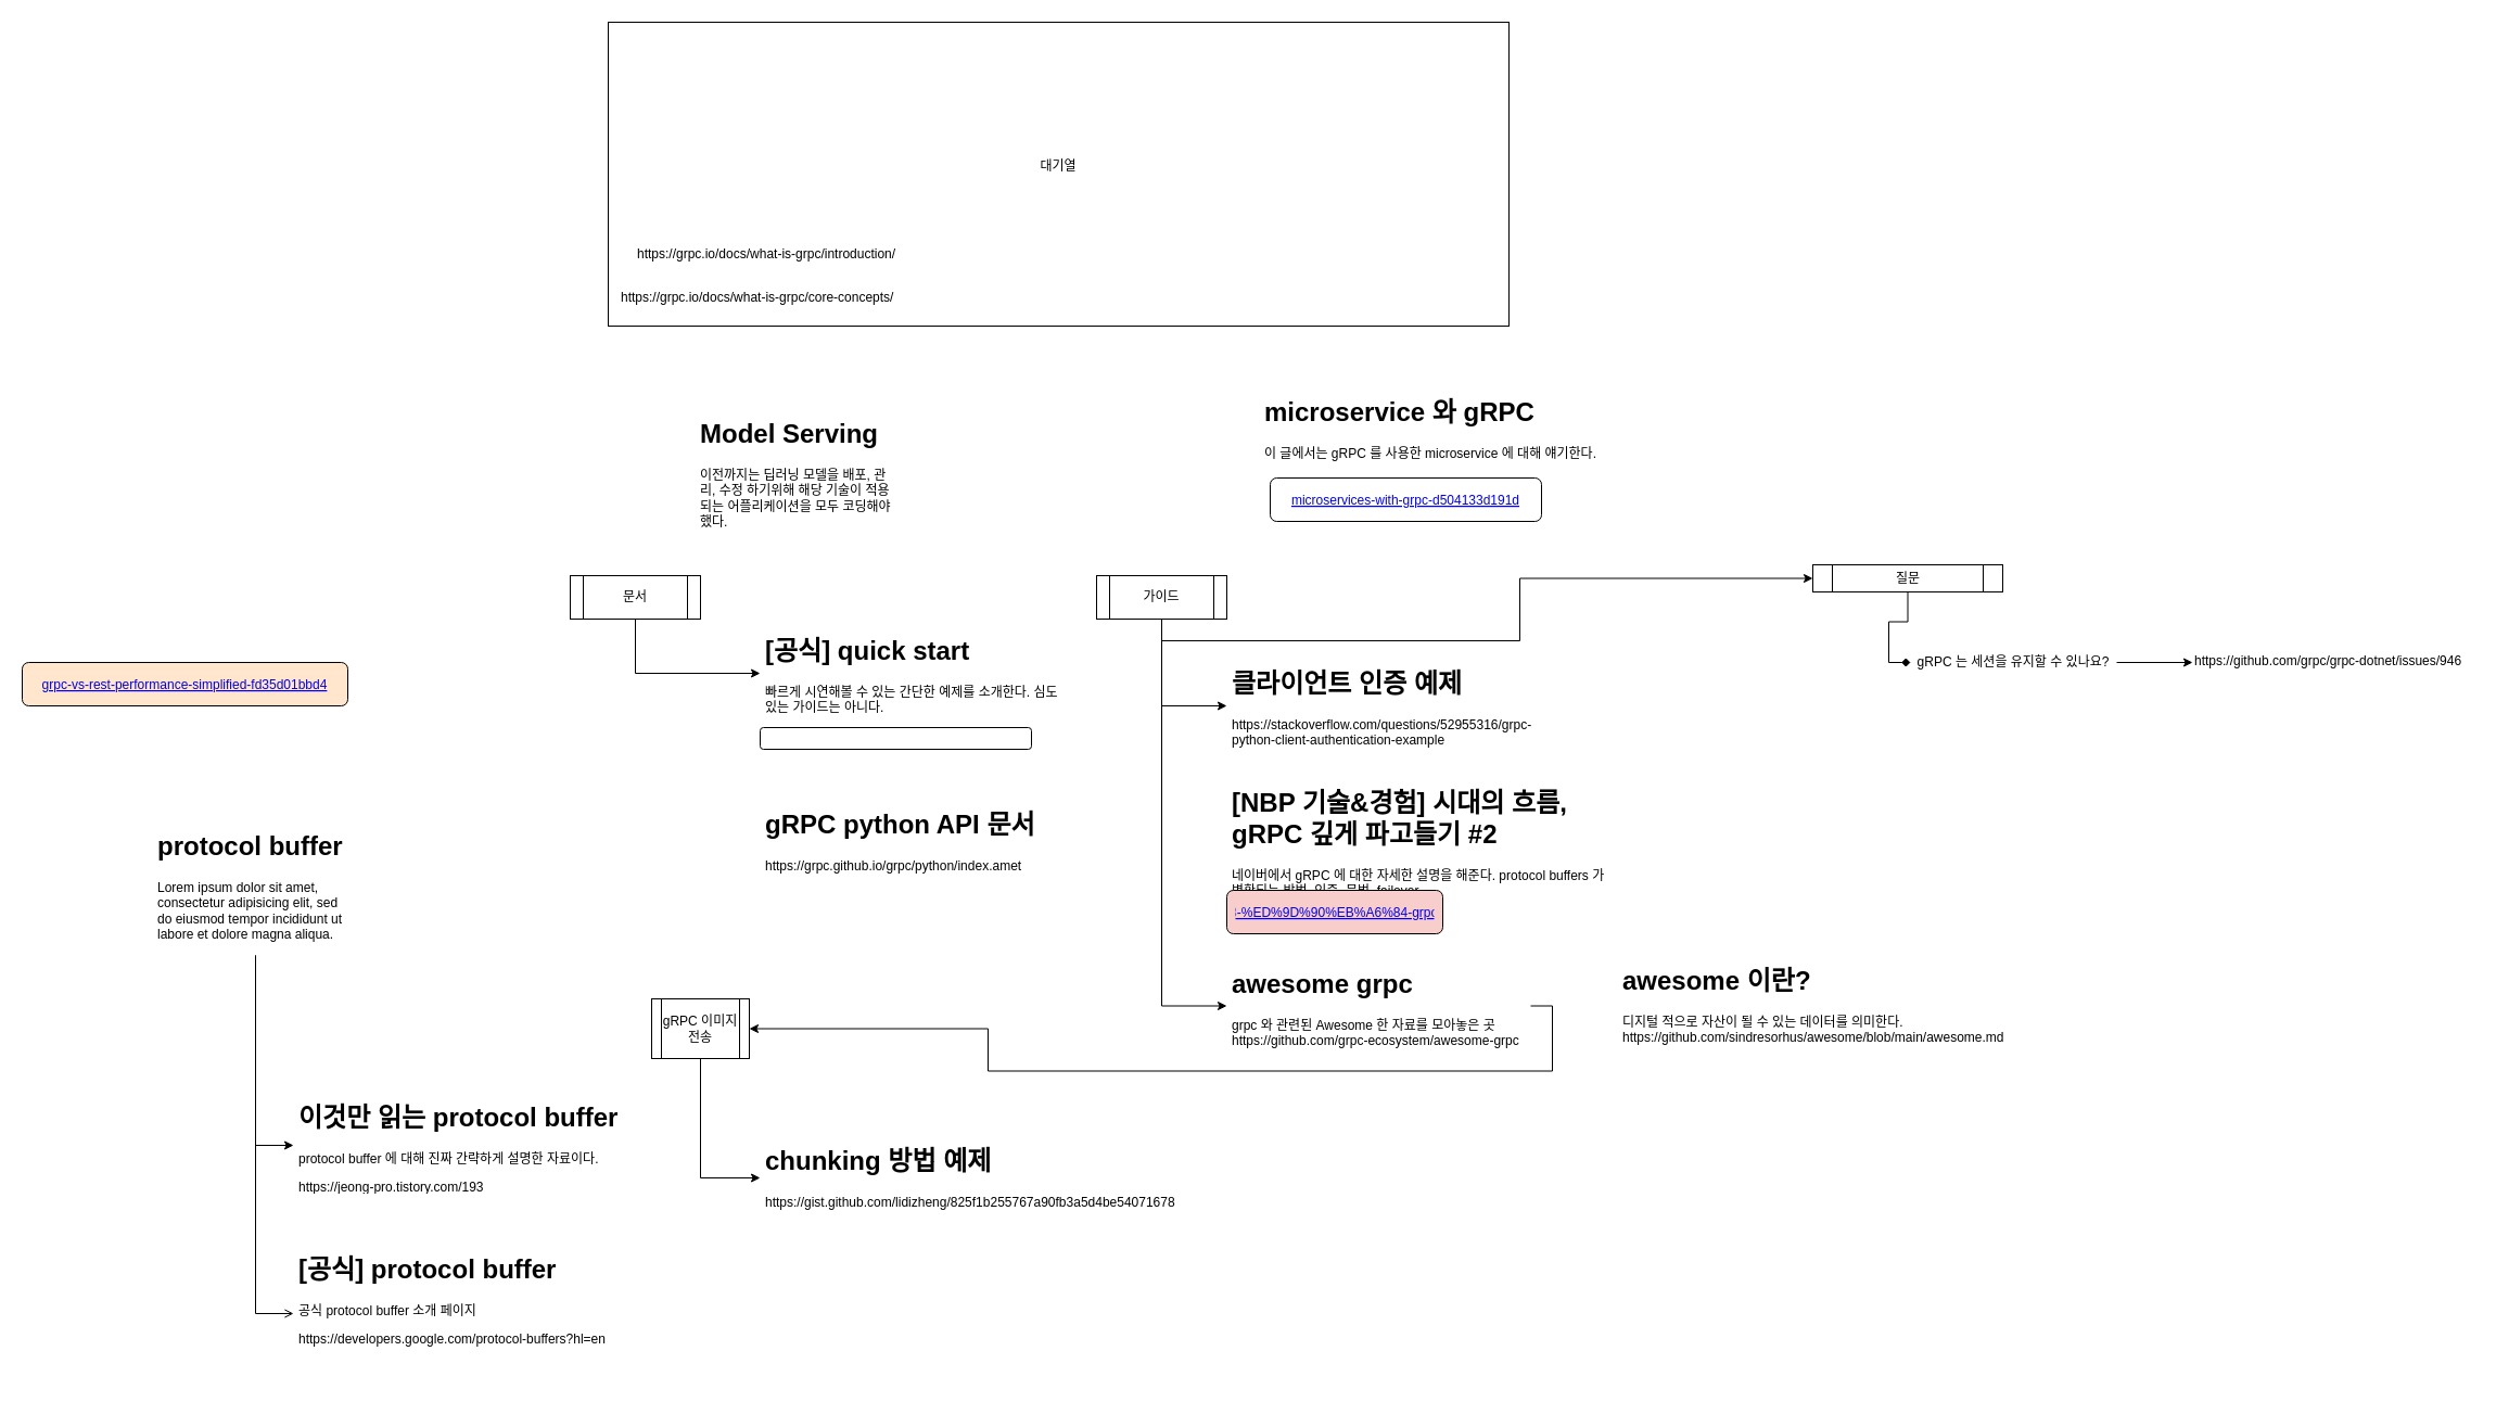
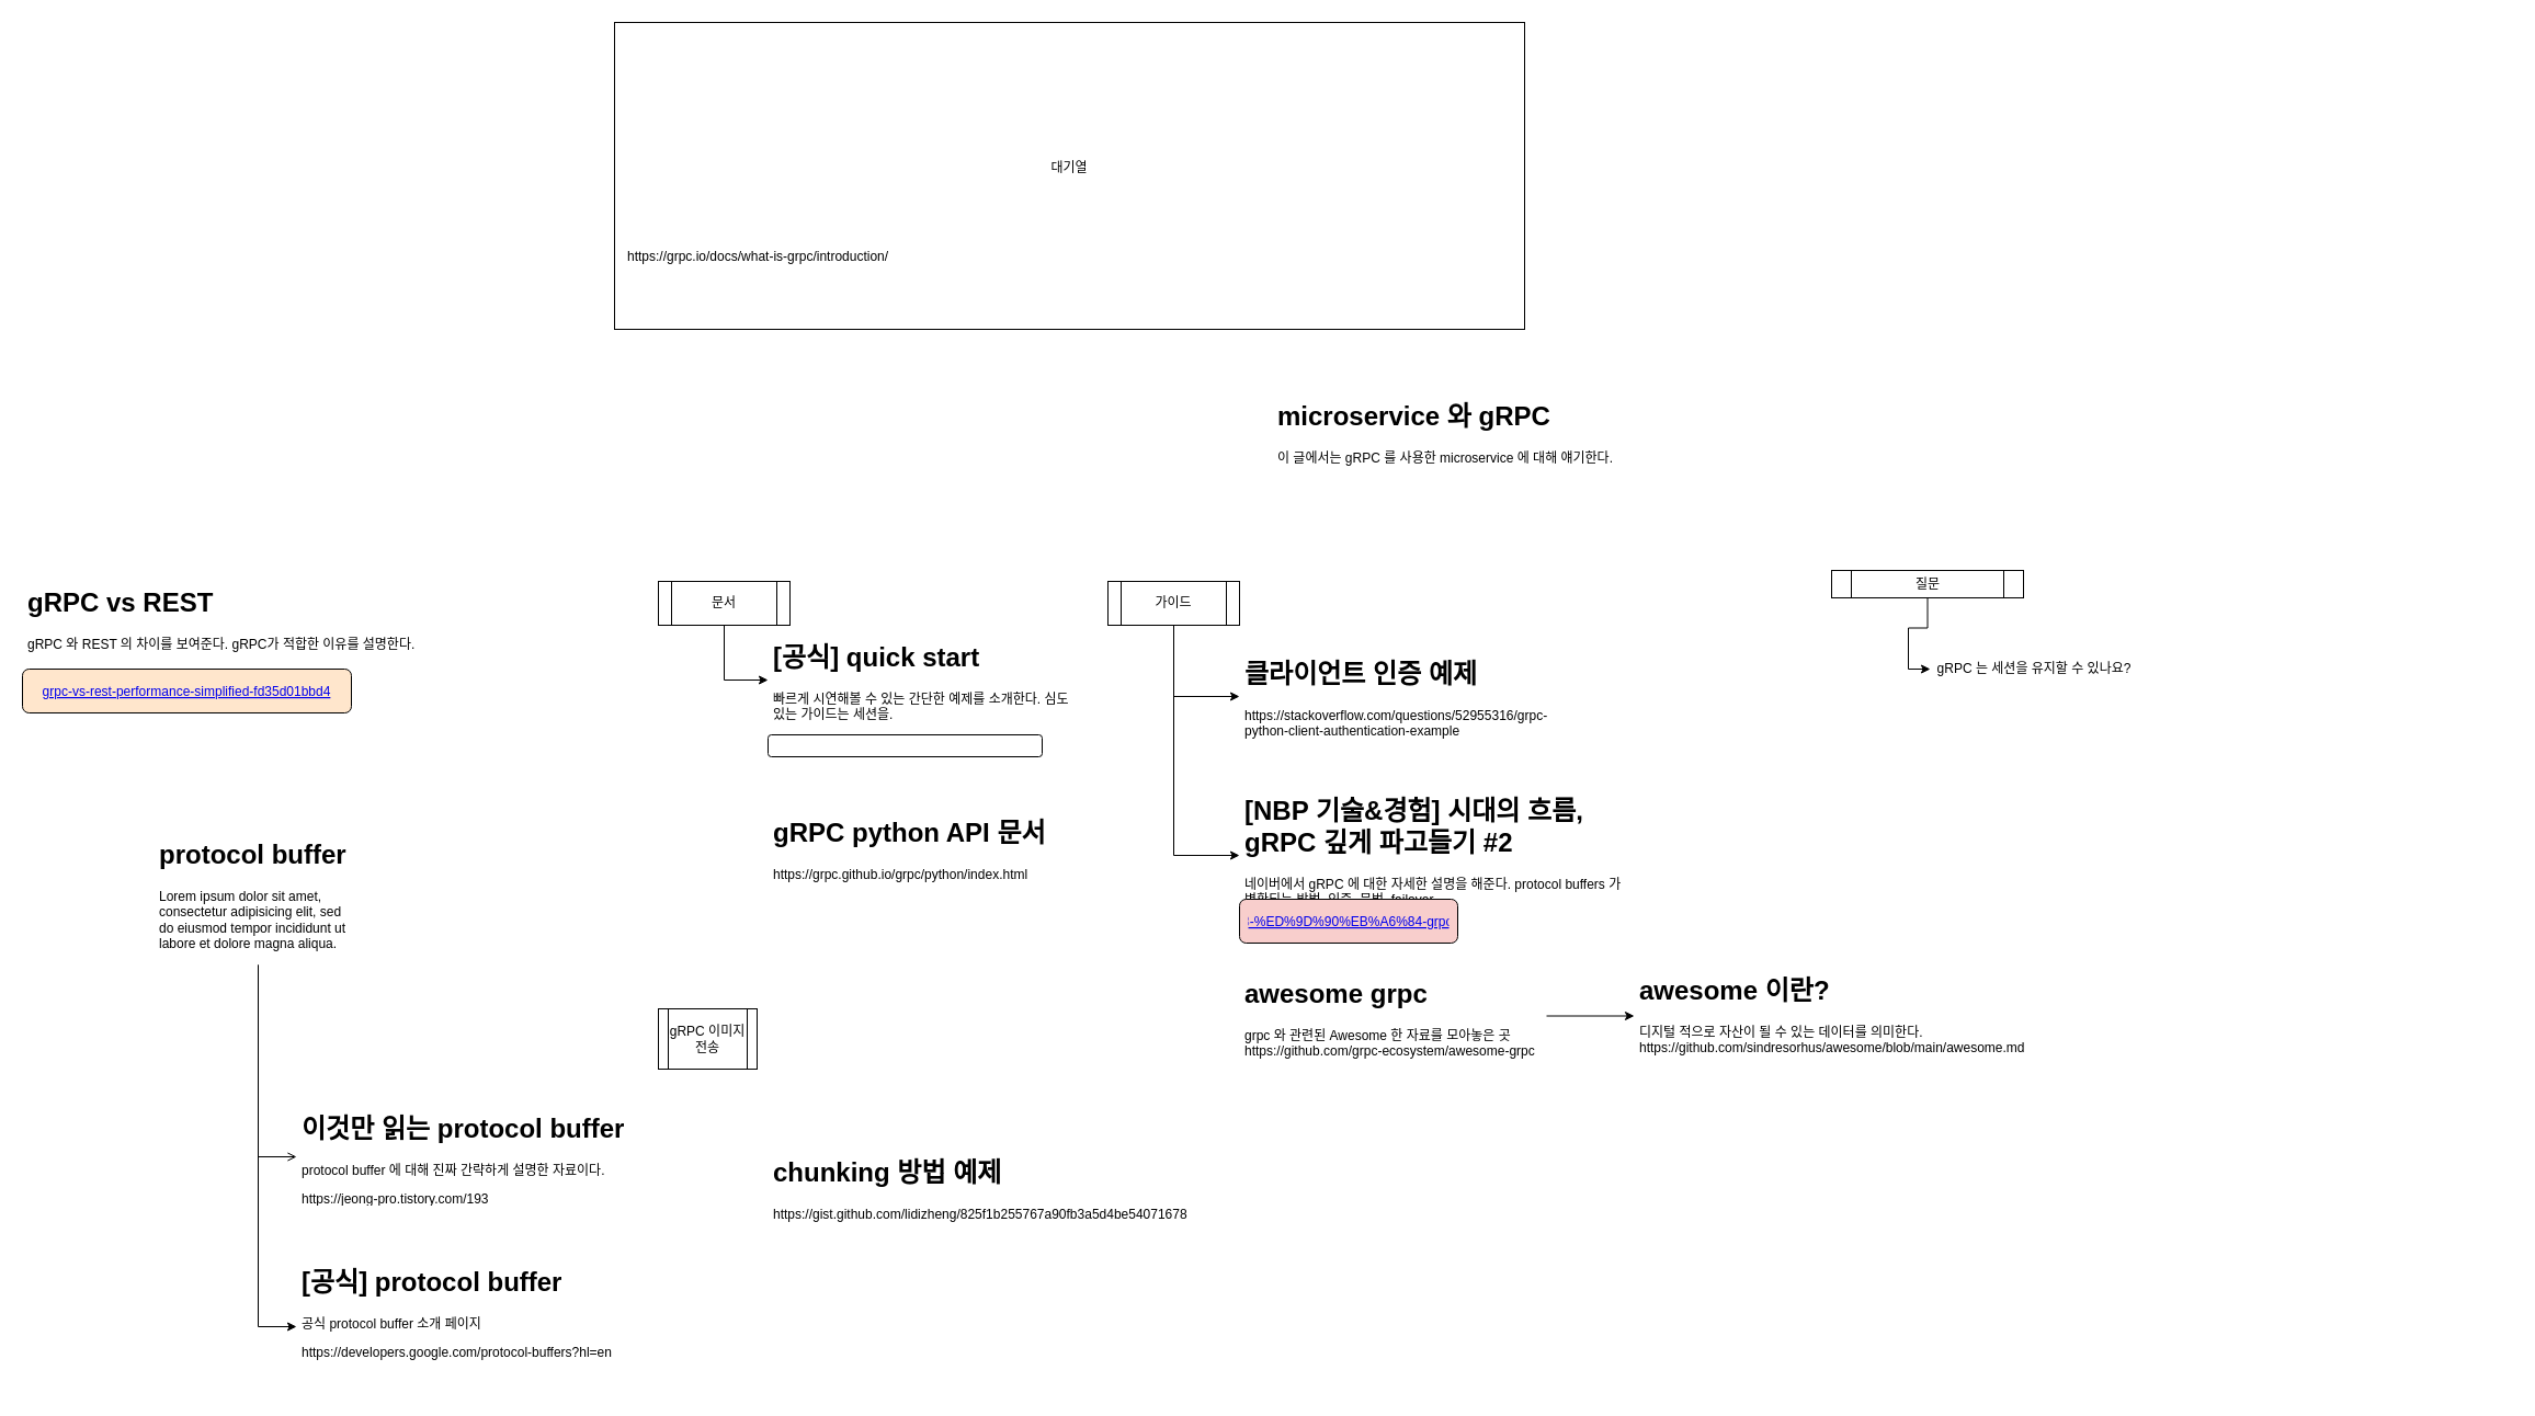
- <mxCell id="28" value="https://grpc.io/docs/what-is-grpc/introduction/" style="text;whiteSpace=wrap;html=1;" parent="1" vertex="1"><mxGeometry x="585" y="220" width="260" height="30" as="geometry" /></mxCell>
+ <mxCell id="28" value="https://grpc.io/docs/what-is-grpc/introduction/" style="text;whiteSpace=wrap;html=1;" parent="1" vertex="1"><mxGeometry x="570" y="220" width="260" height="30" as="geometry" /></mxCell>
- <mxCell id="29" value="https://grpc.io/docs/what-is-grpc/core-concepts/" style="text;whiteSpace=wrap;html=1;" parent="1" vertex="1"><mxGeometry x="570" y="260" width="280" height="30" as="geometry" /></mxCell>
- <mxCell id="2" value="&lt;h1&gt;Model Serving&lt;/h1&gt;&lt;p&gt;이전까지는 딥러닝 모델을 배포, 관리, 수정 하기위해 해당 기술이 적용되는 어플리케이션을 모두 코딩해야 했다.&lt;/p&gt;" style="text;html=1;strokeColor=none;fillColor=none;spacing=5;spacingTop=-20;whiteSpace=wrap;overflow=hidden;rounded=0;" parent="1" vertex="1"><mxGeometry x="640" y="380" width="190" height="120" as="geometry" /></mxCell>
- <mxCell id="35" value="microservices-with-grpc-d504133d191d" style="fontColor=#0000EE;fontStyle=4;rounded=1;overflow=hidden;spacing=10;" vertex="1" parent="1"><mxGeometry x="1170" y="440" width="250" height="40" as="geometry" /></mxCell>
- <mxCell id="20" value="문서" style="shape=process;whiteSpace=wrap;html=1;backgroundOutline=1;" parent="1" vertex="1"><mxGeometry x="525" y="530" width="120" height="40" as="geometry" /></mxCell>
+ <mxCell id="20" value="문서" style="shape=process;whiteSpace=wrap;html=1;backgroundOutline=1;" parent="1" vertex="1"><mxGeometry x="600" y="530" width="120" height="40" as="geometry" /></mxCell>
+ <mxCell id="32" value="&lt;h1&gt;gRPC vs REST&lt;/h1&gt;&lt;p&gt;gRPC 와 REST 의 차이를 보여준다. gRPC가 적합한 이유를 설명한다.&lt;/p&gt;" style="text;html=1;strokeColor=none;fillColor=none;spacing=5;spacingTop=-20;whiteSpace=wrap;overflow=hidden;rounded=0;" vertex="1" parent="1"><mxGeometry x="20" y="530" width="450" height="70" as="geometry" /></mxCell>
- <mxCell id="22" style="edgeStyle=orthogonalEdgeStyle;rounded=0;orthogonalLoop=1;jettySize=auto;html=1;exitX=0.5;exitY=1;exitDx=0;exitDy=0;" parent="1" source="24" target="26" edge="1"><mxGeometry relative="1" as="geometry" /></mxCell>
+ <mxCell id="22" style="edgeStyle=orthogonalEdgeStyle;rounded=0;orthogonalLoop=1;jettySize=auto;html=1;exitX=0.5;exitY=1;exitDx=0;exitDy=0;entryX=0;entryY=0.5;entryDx=0;entryDy=0;" parent="1" source="24" target="3" edge="1"><mxGeometry relative="1" as="geometry" /></mxCell>
- <mxCell id="11" value="&lt;h1&gt;[공식] quick start&lt;/h1&gt;&lt;p&gt;빠르게 시연해볼 수 있는 간단한 예제를 소개한다. 심도있는 가이드는 아니다.&lt;/p&gt;" style="text;html=1;strokeColor=none;fillColor=none;spacing=5;spacingTop=-20;whiteSpace=wrap;overflow=hidden;rounded=0;" parent="1" vertex="1"><mxGeometry x="700" y="580" width="280" height="80" as="geometry" /></mxCell>
+ <mxCell id="11" value="&lt;h1&gt;[공식] quick start&lt;/h1&gt;&lt;p&gt;빠르게 시연해볼 수 있는 간단한 예제를 소개한다. 심도있는 가이드는 세션을.&lt;/p&gt;" style="text;html=1;strokeColor=none;fillColor=none;spacing=5;spacingTop=-20;whiteSpace=wrap;overflow=hidden;rounded=0;" parent="1" vertex="1"><mxGeometry x="700" y="580" width="280" height="80" as="geometry" /></mxCell>
- <mxCell id="25" style="edgeStyle=orthogonalEdgeStyle;rounded=0;orthogonalLoop=1;jettySize=auto;html=1;exitX=0.5;exitY=1;exitDx=0;exitDy=0;entryX=0;entryY=0.5;entryDx=0;entryDy=0;endArrow=diamond;" parent="1" source="26" target="5" edge="1"><mxGeometry relative="1" as="geometry" /></mxCell>
+ <mxCell id="25" style="edgeStyle=orthogonalEdgeStyle;rounded=0;orthogonalLoop=1;jettySize=auto;html=1;exitX=0.5;exitY=1;exitDx=0;exitDy=0;entryX=0;entryY=0.5;entryDx=0;entryDy=0;" parent="1" source="26" target="5" edge="1"><mxGeometry relative="1" as="geometry" /></mxCell>
- <mxCell id="4" style="edgeStyle=orthogonalEdgeStyle;rounded=0;orthogonalLoop=1;jettySize=auto;html=1;exitX=1;exitY=0.5;exitDx=0;exitDy=0;entryX=0;entryY=0.5;entryDx=0;entryDy=0;" parent="1" source="5" target="6" edge="1"><mxGeometry relative="1" as="geometry" /></mxCell>
- <mxCell id="6" value="https://github.com/grpc/grpc-dotnet/issues/946" style="text;whiteSpace=wrap;html=1;" parent="1" vertex="1"><mxGeometry x="2020" y="595" width="270" height="30" as="geometry" /></mxCell>
- <mxCell id="10" value="&lt;h1&gt;클라이언트 인증 예제&lt;/h1&gt;&lt;p&gt;https://stackoverflow.com/questions/52955316/grpc-python-client-authentication-example&lt;/p&gt;" style="text;html=1;strokeColor=none;fillColor=none;spacing=5;spacingTop=-20;whiteSpace=wrap;overflow=hidden;rounded=0;" parent="1" vertex="1"><mxGeometry x="1130" y="610" width="290" height="80" as="geometry" /></mxCell>
+ <mxCell id="10" value="&lt;h1&gt;클라이언트 인증 예제&lt;/h1&gt;&lt;p&gt;https://stackoverflow.com/questions/52955316/grpc-python-client-authentication-example&lt;/p&gt;" style="text;html=1;strokeColor=none;fillColor=none;spacing=5;spacingTop=-20;whiteSpace=wrap;overflow=hidden;rounded=0;" parent="1" vertex="1"><mxGeometry x="1130" y="595" width="290" height="80" as="geometry" /></mxCell>
- <mxCell id="18" value="&lt;h1&gt;gRPC python API 문서&lt;/h1&gt;&lt;p&gt;https://grpc.github.io/grpc/python/index.amet&lt;/p&gt;" style="text;html=1;strokeColor=none;fillColor=none;spacing=5;spacingTop=-20;whiteSpace=wrap;overflow=hidden;rounded=0;" parent="1" vertex="1"><mxGeometry x="700" y="740" width="263" height="70" as="geometry" /></mxCell>
+ <mxCell id="18" value="&lt;h1&gt;gRPC python API 문서&lt;/h1&gt;&lt;p&gt;https://grpc.github.io/grpc/python/index.html&lt;/p&gt;" style="text;html=1;strokeColor=none;fillColor=none;spacing=5;spacingTop=-20;whiteSpace=wrap;overflow=hidden;rounded=0;" parent="1" vertex="1"><mxGeometry x="700" y="740" width="263" height="70" as="geometry" /></mxCell>
- <mxCell id="23" style="edgeStyle=orthogonalEdgeStyle;rounded=0;orthogonalLoop=1;jettySize=auto;html=1;exitX=0.5;exitY=1;exitDx=0;exitDy=0;entryX=0;entryY=0.5;entryDx=0;entryDy=0;" parent="1" source="24" target="16" edge="1"><mxGeometry relative="1" as="geometry" /></mxCell>
- <mxCell id="15" style="edgeStyle=orthogonalEdgeStyle;rounded=0;orthogonalLoop=1;jettySize=auto;html=1;exitX=1;exitY=0.5;exitDx=0;exitDy=0;" parent="1" source="16" target="13" edge="1"><mxGeometry relative="1" as="geometry" /></mxCell>
+ <mxCell id="15" style="edgeStyle=orthogonalEdgeStyle;rounded=0;orthogonalLoop=1;jettySize=auto;html=1;exitX=1;exitY=0.5;exitDx=0;exitDy=0;entryX=0;entryY=0.5;entryDx=0;entryDy=0;" parent="1" source="16" target="17" edge="1"><mxGeometry relative="1" as="geometry" /></mxCell>
- <mxCell id="12" style="edgeStyle=orthogonalEdgeStyle;rounded=0;orthogonalLoop=1;jettySize=auto;html=1;exitX=0.5;exitY=1;exitDx=0;exitDy=0;entryX=0;entryY=0.5;entryDx=0;entryDy=0;" parent="1" source="13" target="14" edge="1"><mxGeometry relative="1" as="geometry" /></mxCell>
- <mxCell id="7" style="edgeStyle=orthogonalEdgeStyle;rounded=0;orthogonalLoop=1;jettySize=auto;html=1;exitX=0.5;exitY=1;exitDx=0;exitDy=0;entryX=0;entryY=0.5;entryDx=0;entryDy=0;" edge="1" parent="1" source="9" target="31"><mxGeometry relative="1" as="geometry" /></mxCell>
+ <mxCell id="7" style="edgeStyle=orthogonalEdgeStyle;rounded=0;orthogonalLoop=1;jettySize=auto;html=1;exitX=0.5;exitY=1;exitDx=0;exitDy=0;entryX=0;entryY=0.5;entryDx=0;entryDy=0;endArrow=open;" edge="1" parent="1" source="9" target="31"><mxGeometry relative="1" as="geometry" /></mxCell>
- <mxCell id="8" style="edgeStyle=orthogonalEdgeStyle;rounded=0;orthogonalLoop=1;jettySize=auto;html=1;exitX=0.5;exitY=1;exitDx=0;exitDy=0;entryX=0;entryY=0.5;entryDx=0;entryDy=0;endArrow=open;" edge="1" parent="1" source="9" target="33"><mxGeometry relative="1" as="geometry" /></mxCell>
+ <mxCell id="8" style="edgeStyle=orthogonalEdgeStyle;rounded=0;orthogonalLoop=1;jettySize=auto;html=1;exitX=0.5;exitY=1;exitDx=0;exitDy=0;entryX=0;entryY=0.5;entryDx=0;entryDy=0;" edge="1" parent="1" source="9" target="33"><mxGeometry relative="1" as="geometry" /></mxCell>
